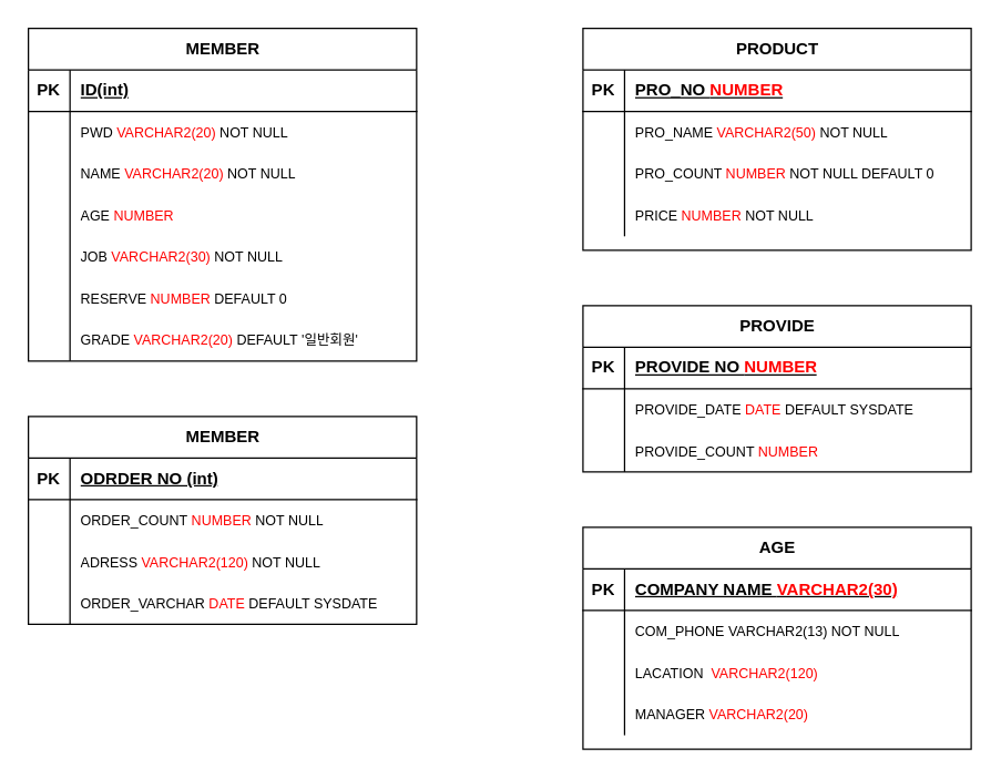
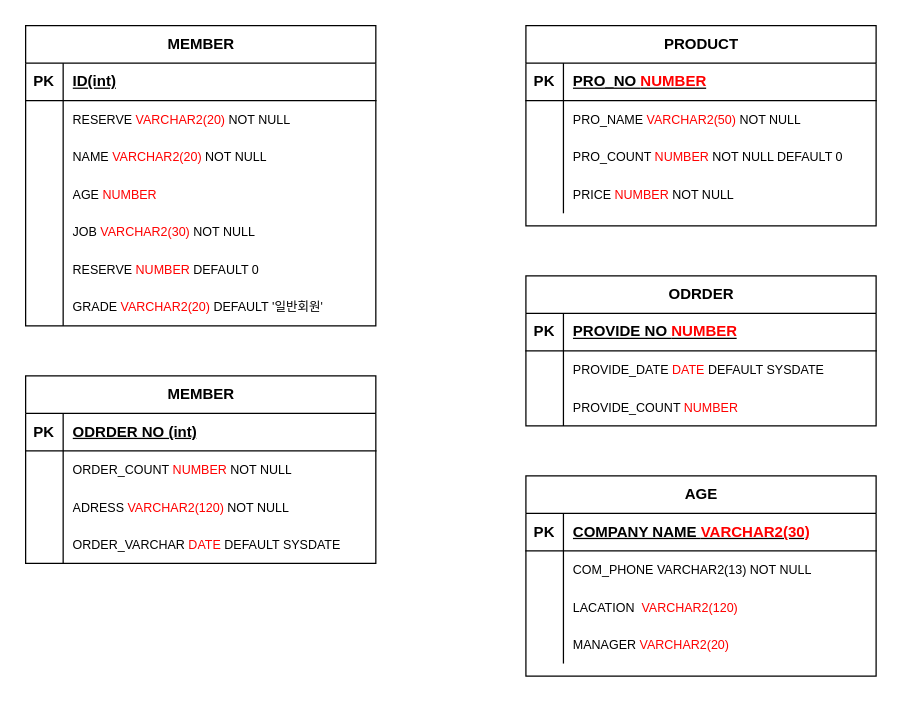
- <mxCell id="8" value="&lt;font style=&quot;font-size: 10px;&quot;&gt;PWD&lt;font color=&quot;#ff0000&quot;&gt; VARCHAR2(20)&lt;/font&gt; NOT NULL&lt;/font&gt;" style="shape=partialRectangle;connectable=0;fillColor=none;top=0;left=0;bottom=0;right=0;align=left;spacingLeft=6;overflow=hidden;whiteSpace=wrap;html=1;" vertex="1" parent="6"><mxGeometry x="30" width="250" height="30" as="geometry"><mxRectangle width="250" height="30" as="alternateBounds" /></mxGeometry></mxCell>
+ <mxCell id="8" value="&lt;font style=&quot;font-size: 10px;&quot;&gt;RESERVE&lt;font color=&quot;#ff0000&quot;&gt; VARCHAR2(20)&lt;/font&gt; NOT NULL&lt;/font&gt;" style="shape=partialRectangle;connectable=0;fillColor=none;top=0;left=0;bottom=0;right=0;align=left;spacingLeft=6;overflow=hidden;whiteSpace=wrap;html=1;" vertex="1" parent="6"><mxGeometry x="30" width="250" height="30" as="geometry"><mxRectangle width="250" height="30" as="alternateBounds" /></mxGeometry></mxCell>
- <mxCell id="37" value="PROVIDE" style="shape=table;startSize=30;container=1;collapsible=1;childLayout=tableLayout;fixedRows=1;rowLines=0;fontStyle=1;align=center;resizeLast=1;html=1;" vertex="1" parent="1"><mxGeometry x="420" y="220" width="280" height="120" as="geometry" /></mxCell>
+ <mxCell id="37" value="ODRDER" style="shape=table;startSize=30;container=1;collapsible=1;childLayout=tableLayout;fixedRows=1;rowLines=0;fontStyle=1;align=center;resizeLast=1;html=1;" vertex="1" parent="1"><mxGeometry x="420" y="220" width="280" height="120" as="geometry" /></mxCell>
